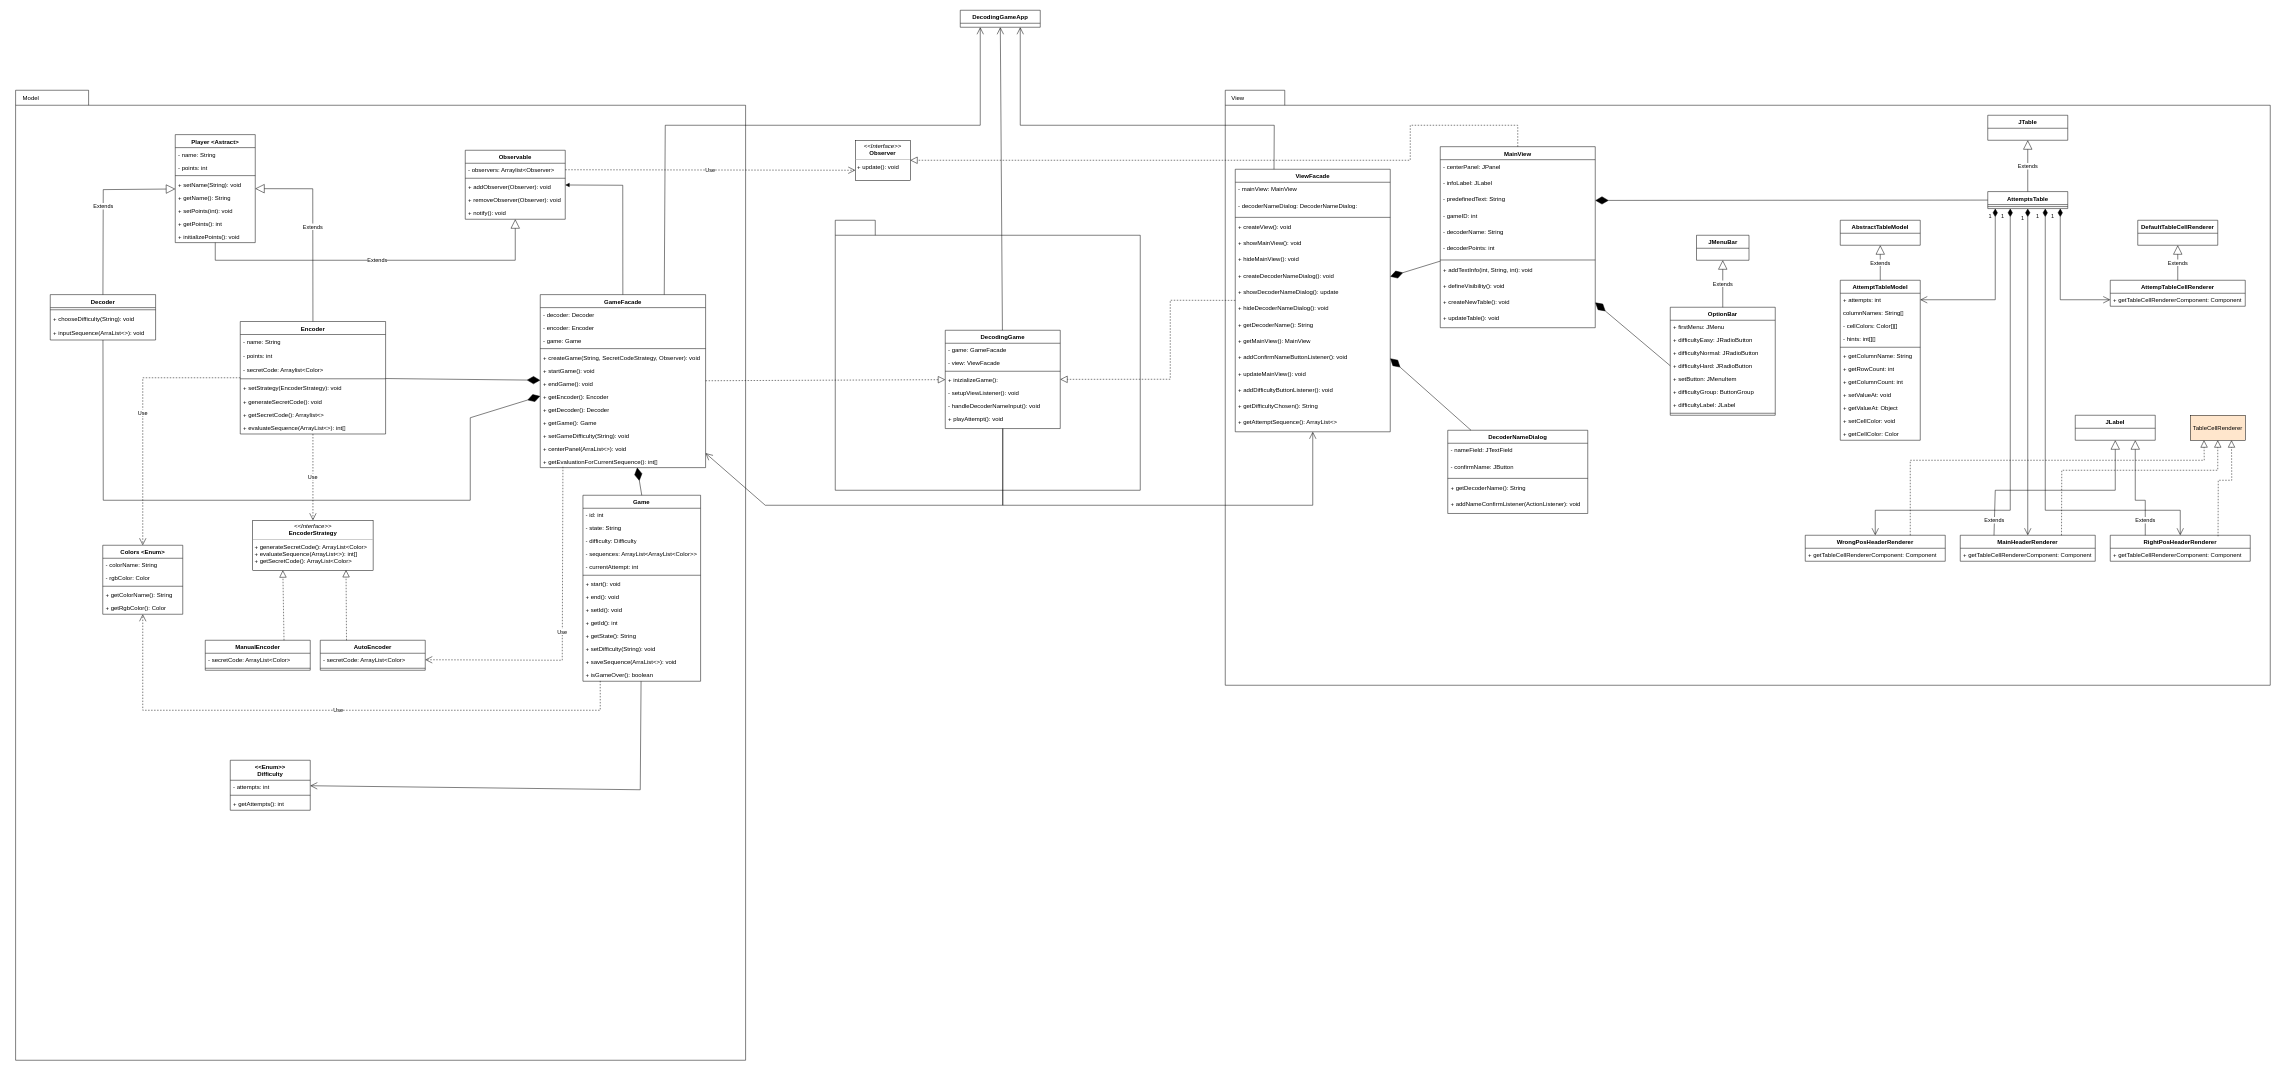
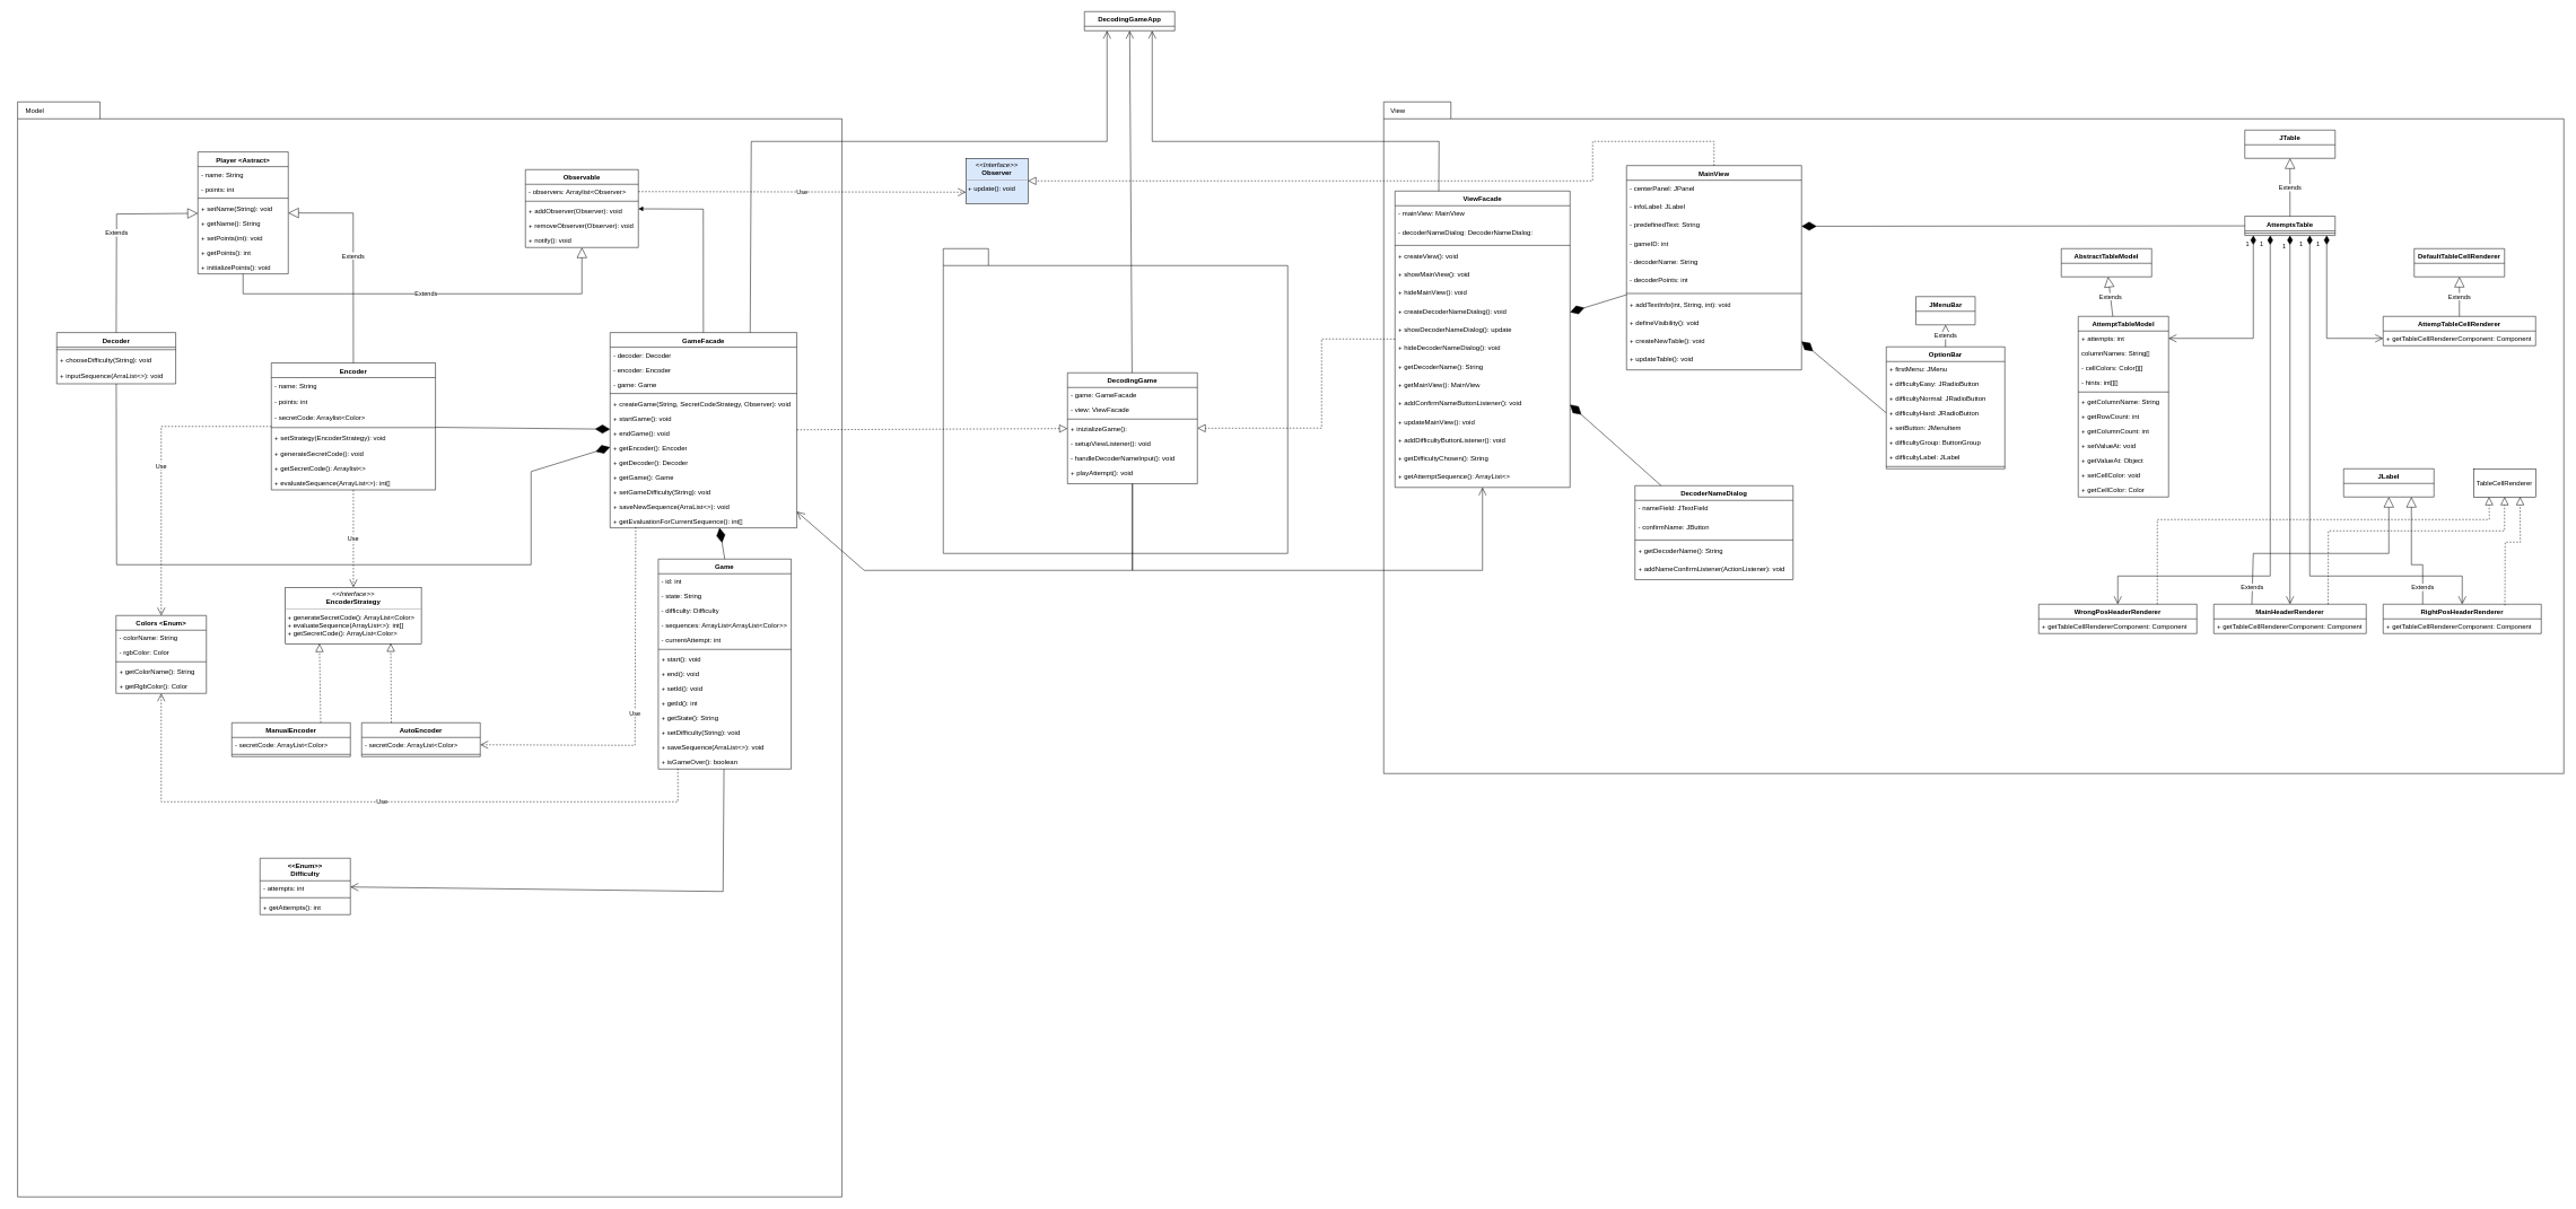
- <mxCell id="202" value="&lt;p style=&quot;margin:0px;margin-top:4px;text-align:center;&quot;&gt;&lt;i&gt;&amp;lt;&amp;lt;Interface&amp;gt;&amp;gt;&lt;/i&gt;&lt;br&gt;&lt;b&gt;Observer&lt;/b&gt;&lt;/p&gt;&lt;hr size=&quot;1&quot;&gt;&lt;p style=&quot;margin:0px;margin-left:4px;&quot;&gt;+ update(): void&lt;br&gt;&lt;/p&gt;" style="verticalAlign=top;align=left;overflow=fill;fontSize=12;fontFamily=Helvetica;html=1;whiteSpace=wrap;" parent="1" vertex="1"><mxGeometry x="1710" y="280" width="110" height="80" as="geometry" /></mxCell>
+ <mxCell id="202" value="&lt;p style=&quot;margin:0px;margin-top:4px;text-align:center;&quot;&gt;&lt;i&gt;&amp;lt;&amp;lt;Interface&amp;gt;&amp;gt;&lt;/i&gt;&lt;br&gt;&lt;b&gt;Observer&lt;/b&gt;&lt;/p&gt;&lt;hr size=&quot;1&quot;&gt;&lt;p style=&quot;margin:0px;margin-left:4px;&quot;&gt;+ update(): void&lt;br&gt;&lt;/p&gt;" style="verticalAlign=top;align=left;overflow=fill;fontSize=12;fontFamily=Helvetica;html=1;whiteSpace=wrap;fillColor=#dae8fc;" parent="1" vertex="1"><mxGeometry x="1710" y="280" width="110" height="80" as="geometry" /></mxCell>
- <mxCell id="152" value="AbstractTableModel" style="swimlane;fontStyle=1;align=center;verticalAlign=top;childLayout=stackLayout;horizontal=1;startSize=26;horizontalStack=0;resizeParent=1;resizeParentMax=0;resizeLast=0;collapsible=1;marginBottom=0;whiteSpace=wrap;html=1;" parent="94" vertex="1"><mxGeometry x="1230" y="260" width="160" height="50" as="geometry" /></mxCell>
+ <mxCell id="152" value="AbstractTableModel" style="swimlane;fontStyle=1;align=center;verticalAlign=top;childLayout=stackLayout;horizontal=1;startSize=26;horizontalStack=0;resizeParent=1;resizeParentMax=0;resizeLast=0;collapsible=1;marginBottom=0;whiteSpace=wrap;html=1;" parent="94" vertex="1"><mxGeometry x="1200" y="260" width="160" height="50" as="geometry" /></mxCell>
- <mxCell id="186" value="JMenuBar" style="swimlane;fontStyle=1;align=center;verticalAlign=top;childLayout=stackLayout;horizontal=1;startSize=26;horizontalStack=0;resizeParent=1;resizeParentMax=0;resizeLast=0;collapsible=1;marginBottom=0;whiteSpace=wrap;html=1;" parent="94" vertex="1"><mxGeometry x="942.5" y="290" width="105" height="50" as="geometry" /></mxCell>
+ <mxCell id="186" value="JMenuBar" style="swimlane;fontStyle=1;align=center;verticalAlign=top;childLayout=stackLayout;horizontal=1;startSize=26;horizontalStack=0;resizeParent=1;resizeParentMax=0;resizeLast=0;collapsible=1;marginBottom=0;whiteSpace=wrap;html=1;" parent="94" vertex="1"><mxGeometry x="942.5" y="345" width="105" height="50" as="geometry" /></mxCell>
- <mxCell id="167" value="TableCellRenderer" style="html=1;whiteSpace=wrap;fillColor=#ffe6cc;" parent="94" vertex="1"><mxGeometry x="1930" y="650" width="110" height="50" as="geometry" /></mxCell>
+ <mxCell id="167" value="TableCellRenderer" style="html=1;whiteSpace=wrap;" parent="94" vertex="1"><mxGeometry x="1930" y="650" width="110" height="50" as="geometry" /></mxCell>
- <mxCell id="57" value="+ centerPanel(ArraList&amp;lt;&amp;gt;): void" style="text;strokeColor=none;fillColor=none;align=left;verticalAlign=top;spacingLeft=4;spacingRight=4;overflow=hidden;rotatable=0;points=[[0,0.5],[1,0.5]];portConstraint=eastwest;whiteSpace=wrap;html=1;" parent="45" vertex="1"><mxGeometry y="294" width="330.7" height="26" as="geometry" /></mxCell>
+ <mxCell id="57" value="+ saveNewSequence(ArraList&amp;lt;&amp;gt;): void" style="text;strokeColor=none;fillColor=none;align=left;verticalAlign=top;spacingLeft=4;spacingRight=4;overflow=hidden;rotatable=0;points=[[0,0.5],[1,0.5]];portConstraint=eastwest;whiteSpace=wrap;html=1;" parent="45" vertex="1"><mxGeometry y="294" width="330.7" height="26" as="geometry" /></mxCell>
